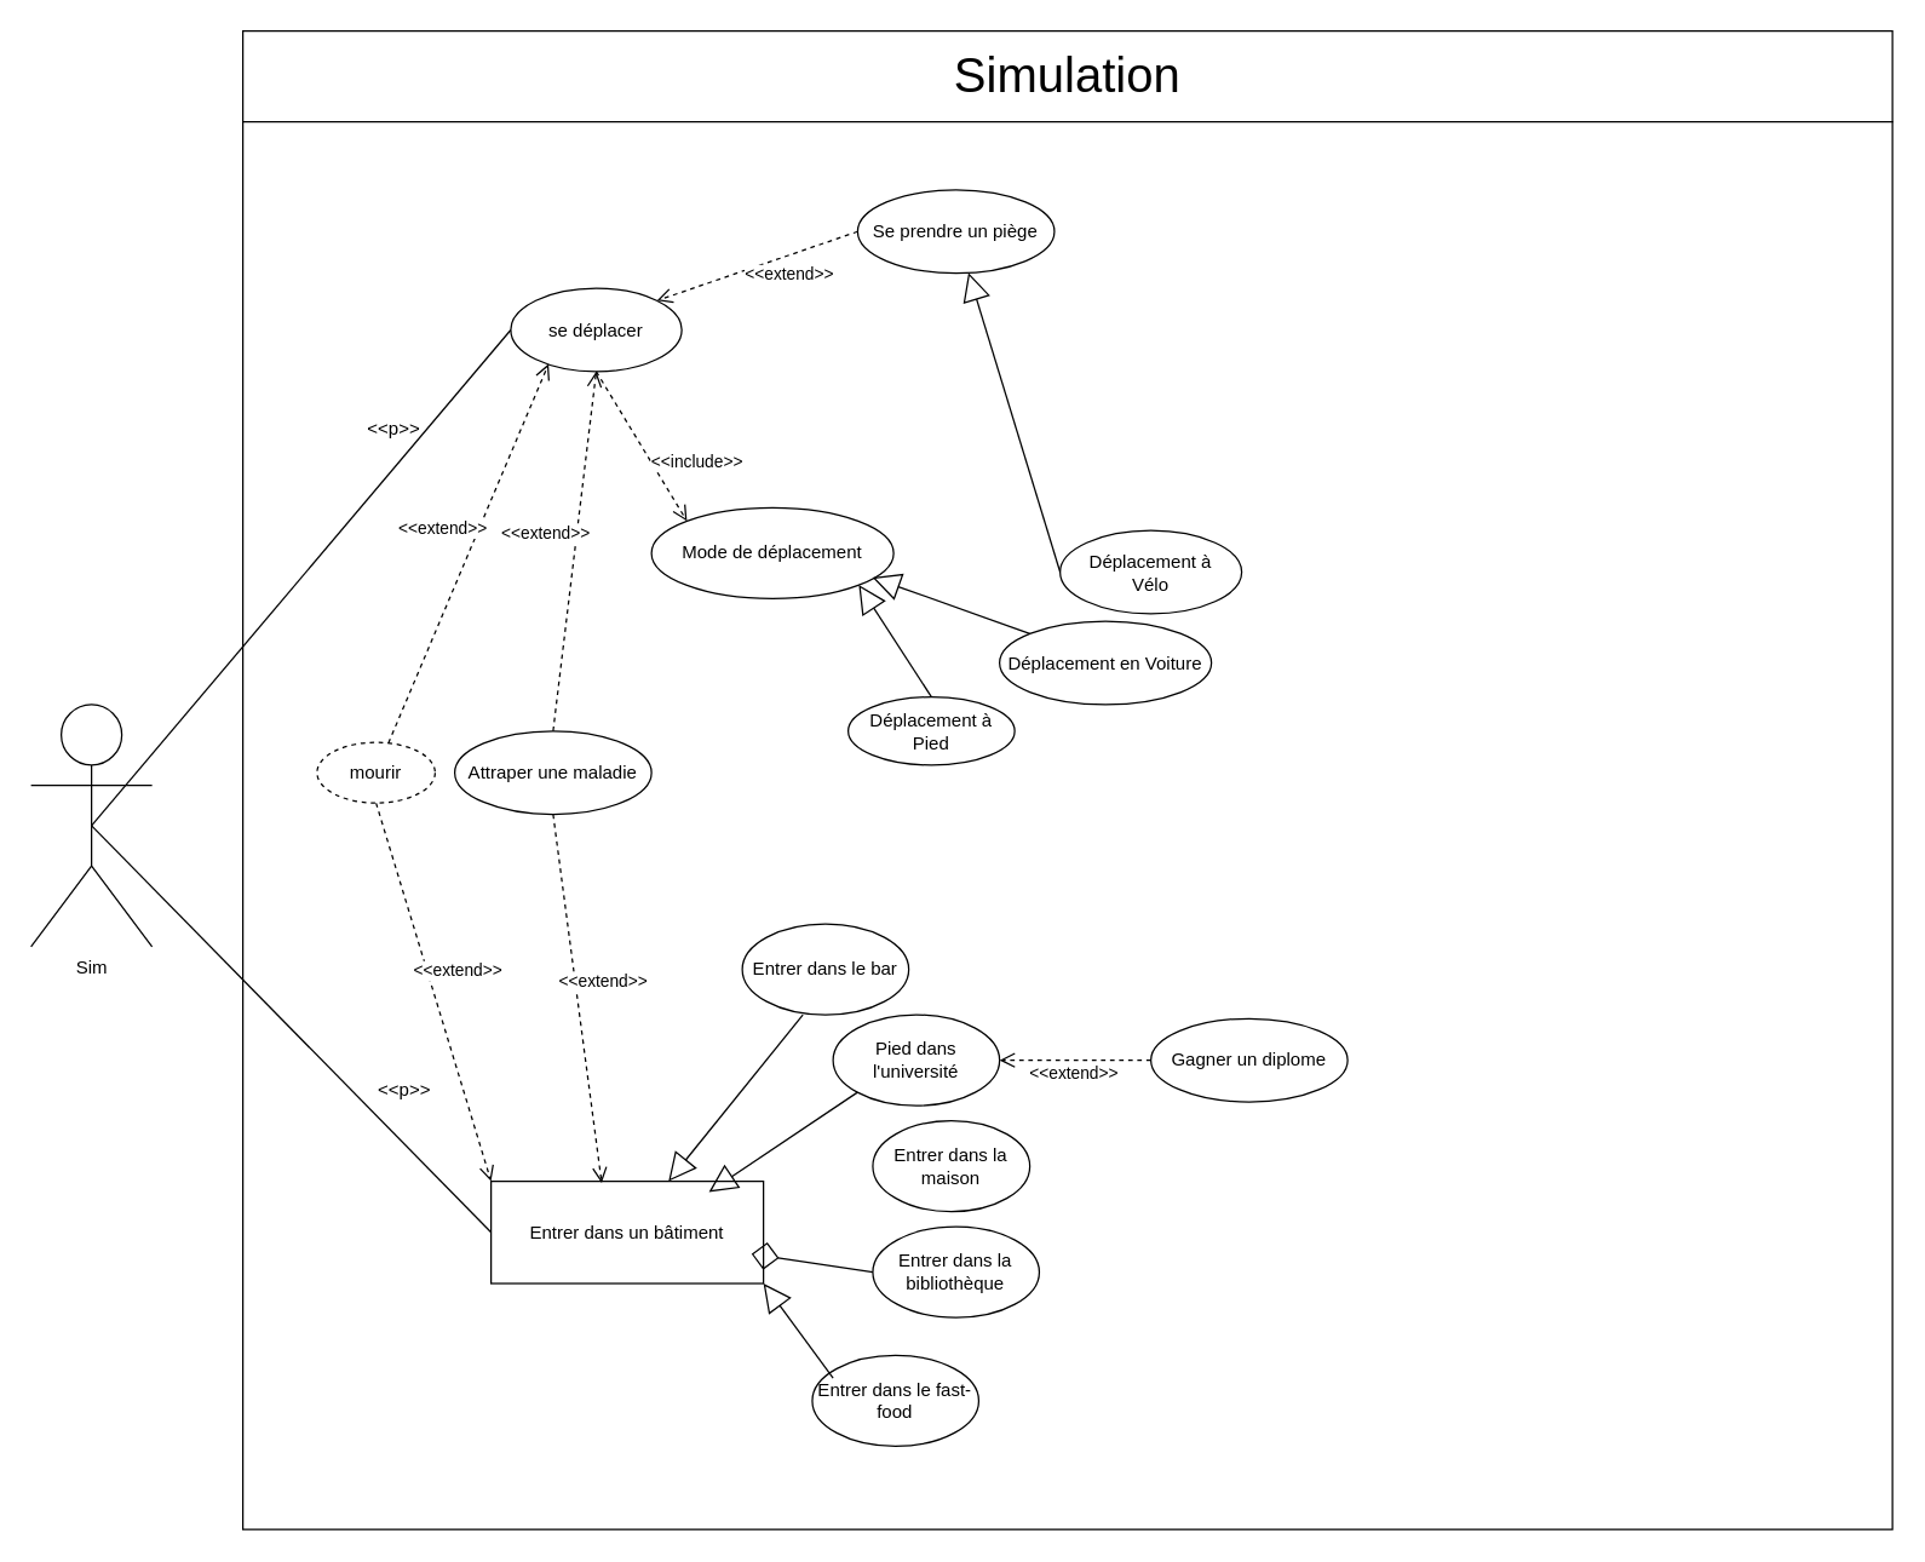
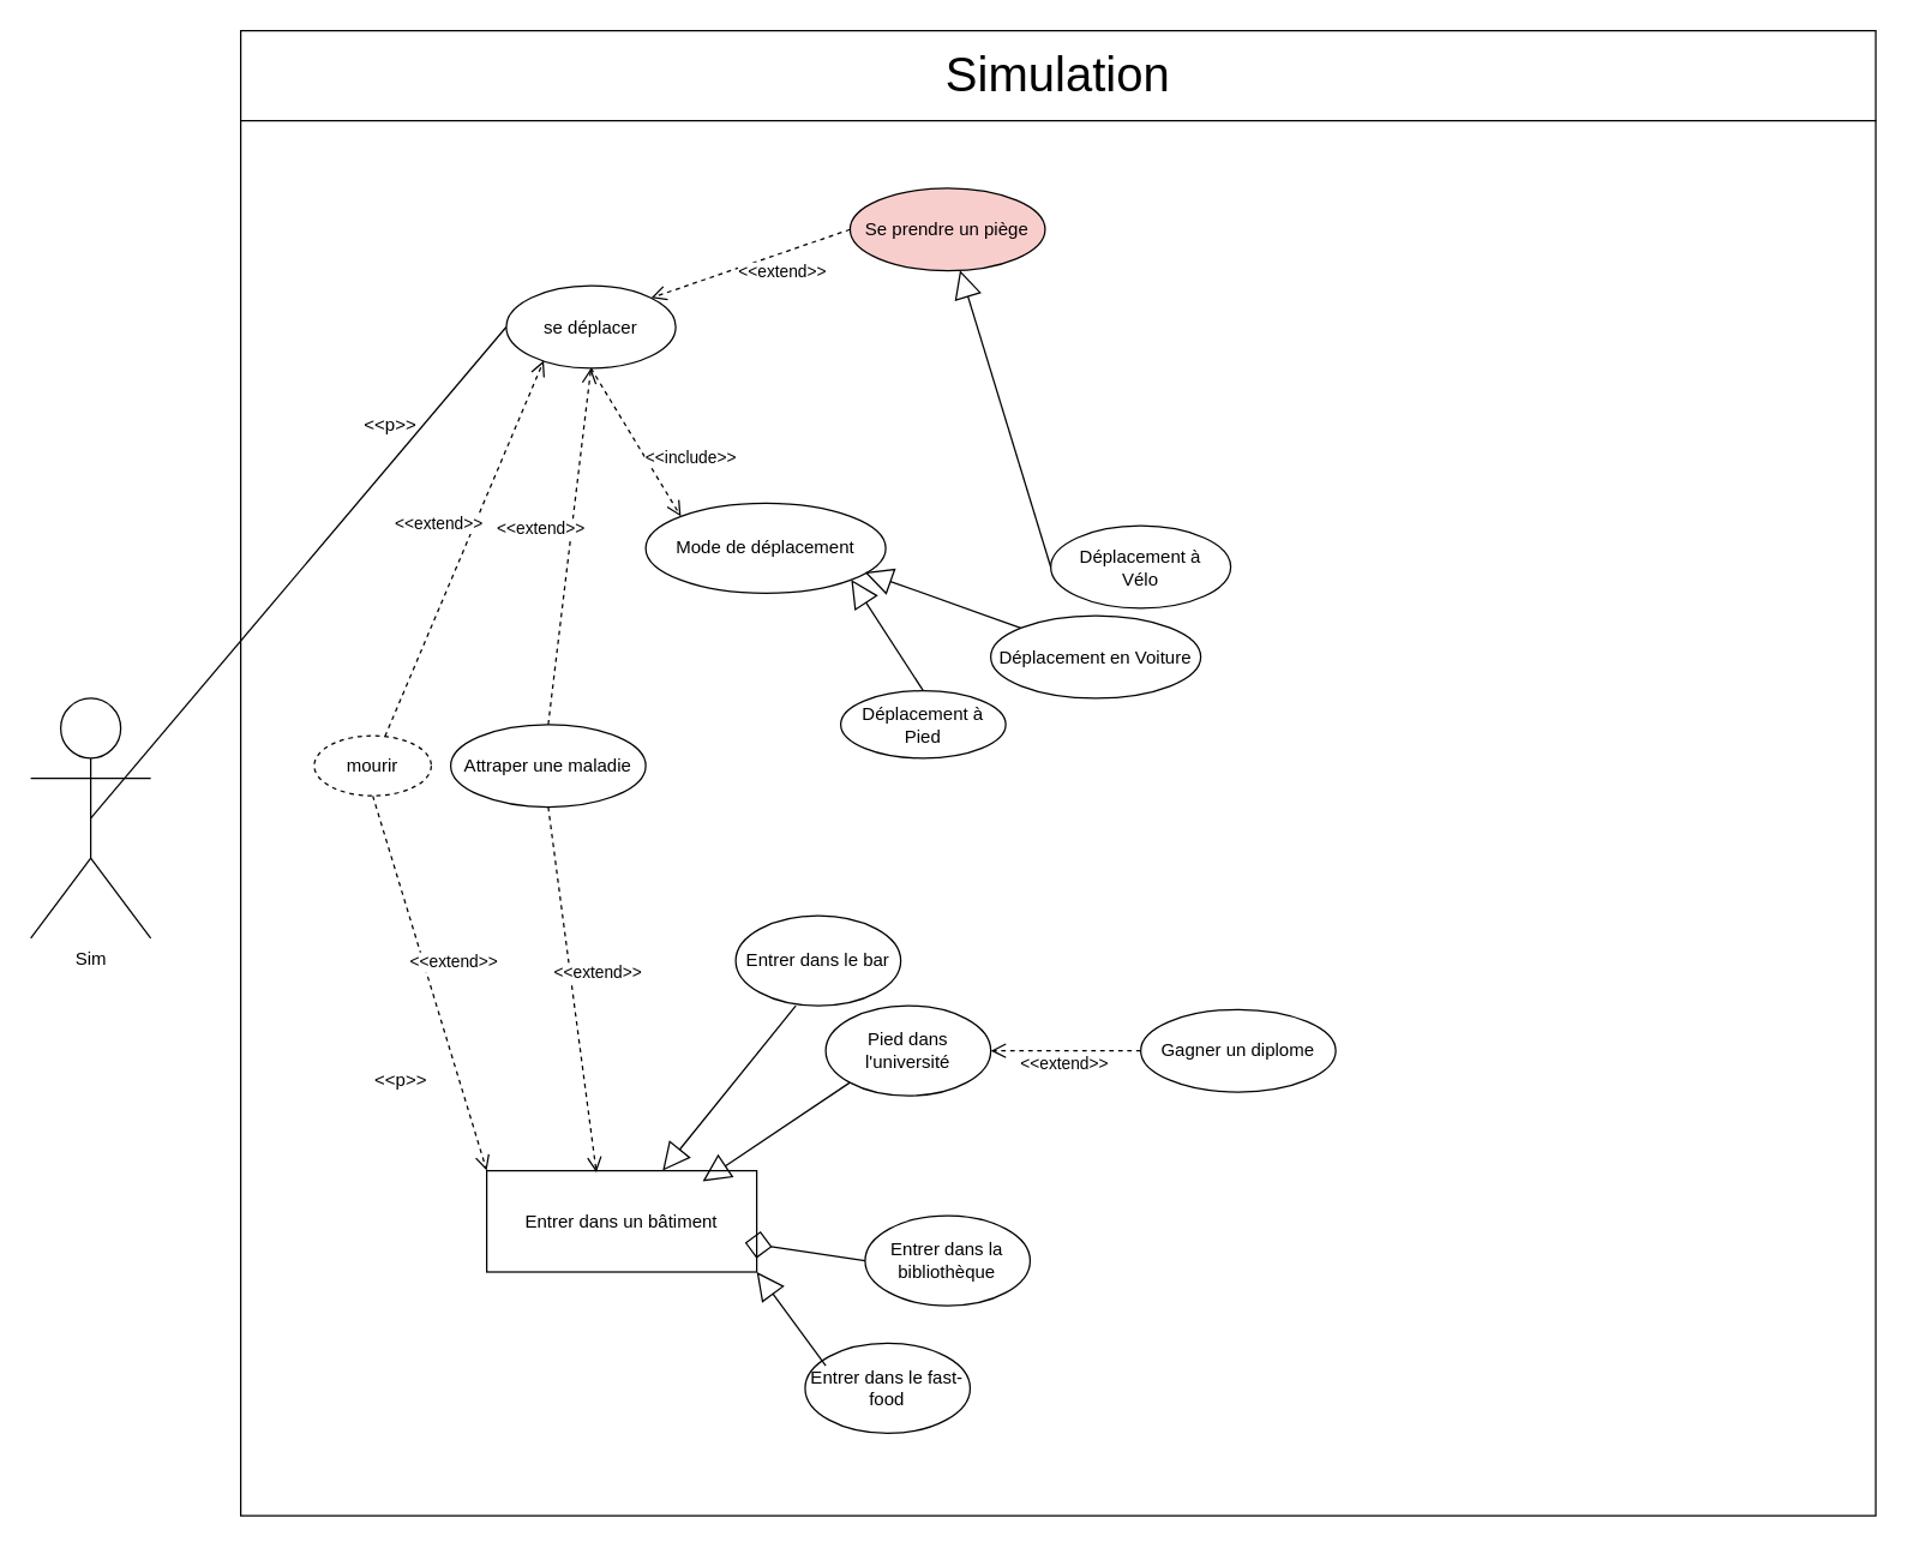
- <mxCell id="9" value="Se prendre un piège" style="ellipse;whiteSpace=wrap;html=1;direction=west;" parent="1" vertex="1"><mxGeometry x="566.24" y="125" width="130" height="55" as="geometry" /></mxCell>
+ <mxCell id="9" value="Se prendre un piège" style="ellipse;whiteSpace=wrap;html=1;direction=west;fillColor=#f8cecc;" parent="1" vertex="1"><mxGeometry x="566.24" y="125" width="130" height="55" as="geometry" /></mxCell>
- <mxCell id="8" value="" style="endArrow=none;html=1;entryX=0;entryY=0.5;entryDx=0;entryDy=0;exitX=0.5;exitY=0.5;exitDx=0;exitDy=0;exitPerimeter=0;" parent="1" target="5" edge="1" source="4"><mxGeometry width="50" height="50" relative="1" as="geometry"><mxPoint x="75" y="270" as="sourcePoint" /><mxPoint x="210" y="140" as="targetPoint" /></mxGeometry></mxCell>
- <mxCell id="10" value="Entrer dans la maison" style="ellipse;whiteSpace=wrap;html=1;" vertex="1" parent="1"><mxGeometry x="576.25" y="740" width="103.75" height="60" as="geometry" /></mxCell>
